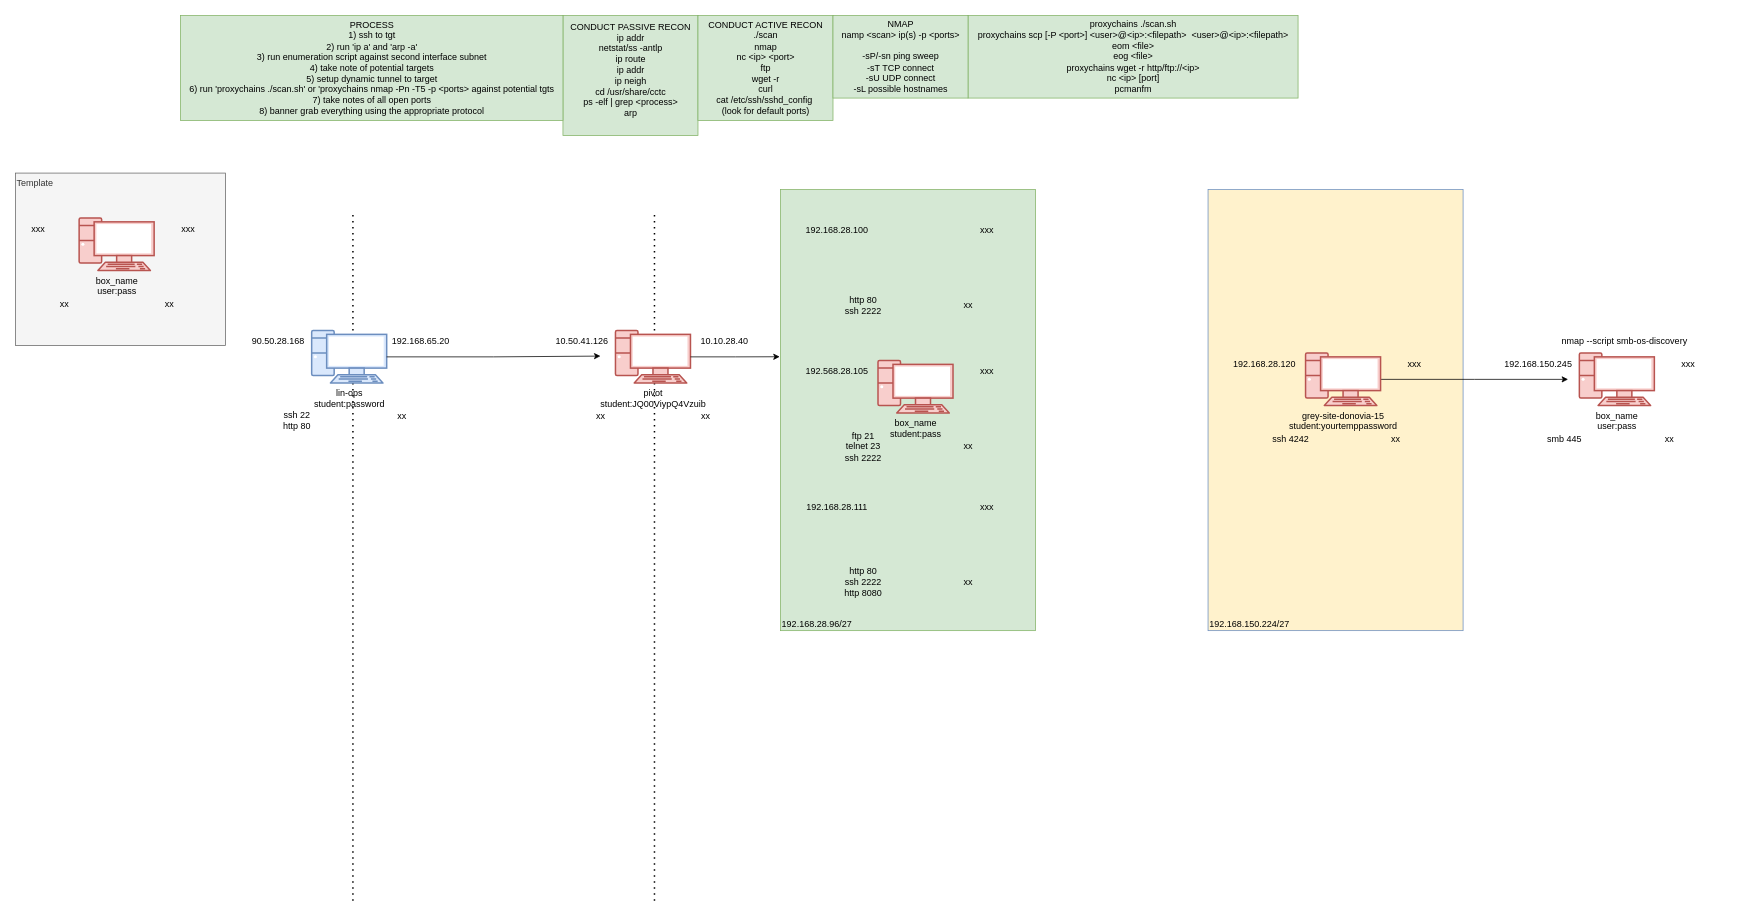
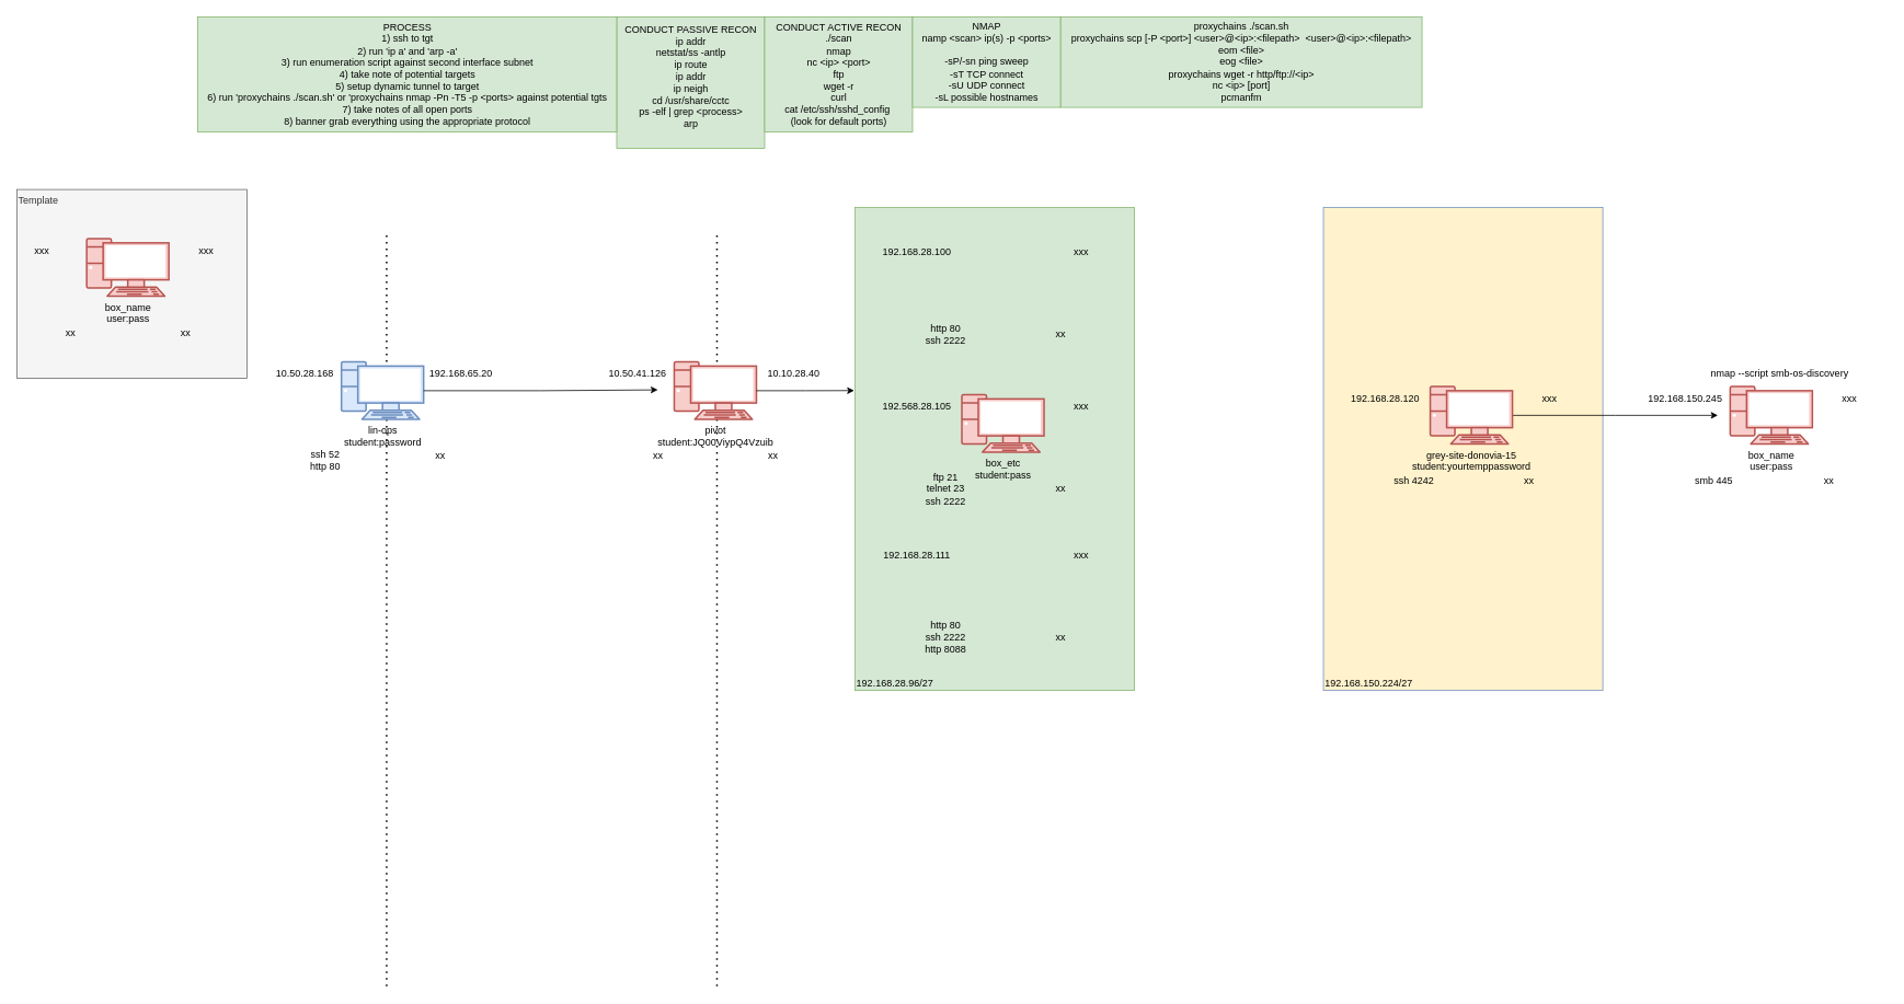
- <mxCell id="11" value="90.50.28.168" style="text;html=1;align=center;verticalAlign=middle;resizable=0;points=[];autosize=1;strokeColor=none;fillColor=none;" parent="7" vertex="1"><mxGeometry x="-55" width="90" height="30" as="geometry" /></mxCell>
+ <mxCell id="11" value="10.50.28.168" style="text;html=1;align=center;verticalAlign=middle;resizable=0;points=[];autosize=1;strokeColor=none;fillColor=none;" parent="7" vertex="1"><mxGeometry x="-55" width="90" height="30" as="geometry" /></mxCell>
- <mxCell id="9" value="ssh 22&lt;div&gt;http 80&lt;/div&gt;" style="text;html=1;align=center;verticalAlign=middle;resizable=0;points=[];autosize=1;strokeColor=none;fillColor=none;" parent="7" vertex="1"><mxGeometry x="-15" y="100" width="60" height="40" as="geometry" /></mxCell>
+ <mxCell id="9" value="ssh 52&lt;div&gt;http 80&lt;/div&gt;" style="text;html=1;align=center;verticalAlign=middle;resizable=0;points=[];autosize=1;strokeColor=none;fillColor=none;" parent="7" vertex="1"><mxGeometry x="-15" y="100" width="60" height="40" as="geometry" /></mxCell>
- <mxCell id="36" value="box_name&lt;div&gt;student:pass&lt;/div&gt;" style="verticalAlign=top;verticalLabelPosition=bottom;labelPosition=center;align=center;html=1;outlineConnect=0;fillColor=#f8cecc;strokeColor=#b85450;gradientDirection=north;strokeWidth=2;shape=mxgraph.networks.pc;" parent="35" vertex="1"><mxGeometry x="35" width="100" height="70" as="geometry" /></mxCell>
+ <mxCell id="36" value="box_etc&lt;div&gt;student:pass&lt;/div&gt;" style="verticalAlign=top;verticalLabelPosition=bottom;labelPosition=center;align=center;html=1;outlineConnect=0;fillColor=#f8cecc;strokeColor=#b85450;gradientDirection=north;strokeWidth=2;shape=mxgraph.networks.pc;" parent="35" vertex="1"><mxGeometry x="35" width="100" height="70" as="geometry" /></mxCell>
- <mxCell id="29" value="http 80&lt;div&gt;ssh 2222&lt;/div&gt;&lt;div&gt;http 8080&lt;/div&gt;" style="text;html=1;align=center;verticalAlign=middle;resizable=0;points=[];autosize=1;strokeColor=none;fillColor=none;" parent="28" vertex="1"><mxGeometry x="-20" y="85" width="70" height="60" as="geometry" /></mxCell>
+ <mxCell id="29" value="http 80&lt;div&gt;ssh 2222&lt;/div&gt;&lt;div&gt;http 8088&lt;/div&gt;" style="text;html=1;align=center;verticalAlign=middle;resizable=0;points=[];autosize=1;strokeColor=none;fillColor=none;" parent="28" vertex="1"><mxGeometry x="-20" y="85" width="70" height="60" as="geometry" /></mxCell>
